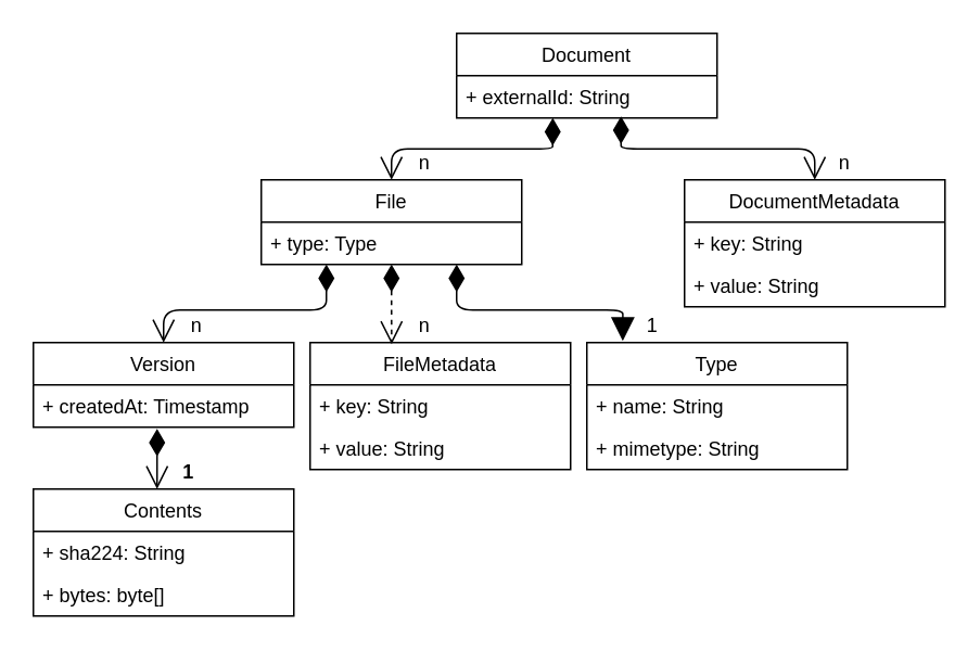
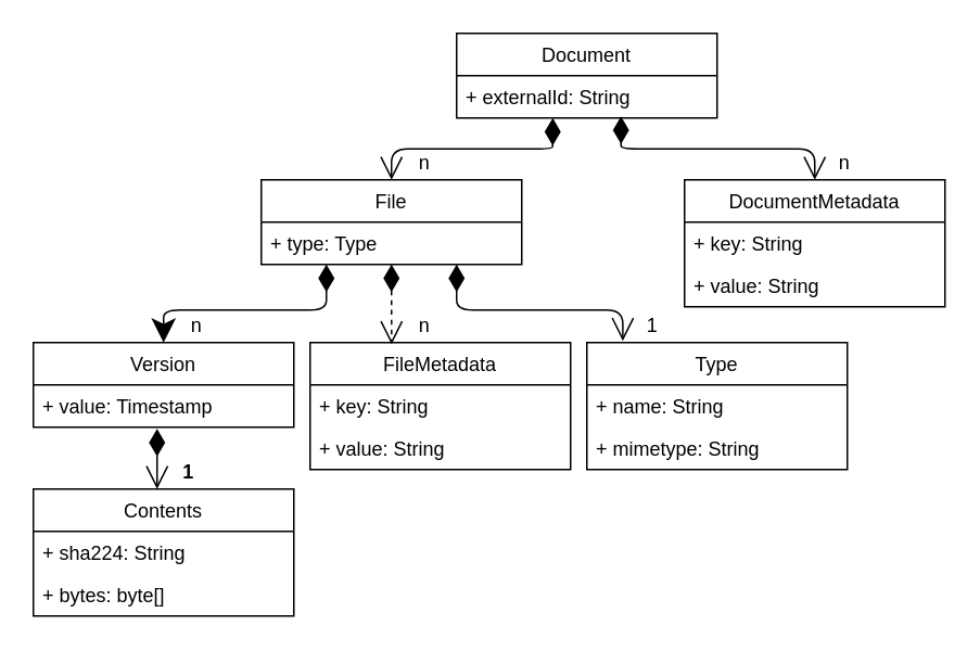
- <mxCell id="18" value="" style="endArrow=block;html=1;endSize=12;startArrow=diamondThin;startSize=14;startFill=1;edgeStyle=orthogonalEdgeStyle;align=left;verticalAlign=bottom;exitX=0.75;exitY=1;exitDx=0;exitDy=0;entryX=0.138;entryY=-0.013;entryDx=0;entryDy=0;entryPerimeter=0;" edge="1" parent="1" source="8" target="11"><mxGeometry x="-1" y="3" relative="1" as="geometry"><mxPoint x="180" y="300" as="sourcePoint" /><mxPoint x="340" y="300" as="targetPoint" /><Array as="points"><mxPoint x="280" y="190" /><mxPoint x="382" y="190" /></Array></mxGeometry></mxCell>
+ <mxCell id="18" value="" style="endArrow=open;html=1;endSize=12;startArrow=diamondThin;startSize=14;startFill=1;edgeStyle=orthogonalEdgeStyle;align=left;verticalAlign=bottom;exitX=0.75;exitY=1;exitDx=0;exitDy=0;entryX=0.138;entryY=-0.013;entryDx=0;entryDy=0;entryPerimeter=0;" edge="1" parent="1" source="8" target="11"><mxGeometry x="-1" y="3" relative="1" as="geometry"><mxPoint x="180" y="300" as="sourcePoint" /><mxPoint x="340" y="300" as="targetPoint" /><Array as="points"><mxPoint x="280" y="190" /><mxPoint x="382" y="190" /></Array></mxGeometry></mxCell>
- <mxCell id="22" value="" style="endArrow=open;html=1;endSize=12;startArrow=diamondThin;startSize=14;startFill=1;edgeStyle=orthogonalEdgeStyle;align=left;verticalAlign=bottom;exitX=0.25;exitY=1;exitDx=0;exitDy=0;" edge="1" parent="1" source="8" target="20"><mxGeometry x="-1" y="3" relative="1" as="geometry"><mxPoint x="230" y="140" as="sourcePoint" /><mxPoint x="180" y="300" as="targetPoint" /><Array as="points"><mxPoint x="200" y="190" /><mxPoint x="100" y="190" /></Array></mxGeometry></mxCell>
+ <mxCell id="22" value="" style="endArrow=classic;html=1;endSize=12;startArrow=diamondThin;startSize=14;startFill=1;edgeStyle=orthogonalEdgeStyle;align=left;verticalAlign=bottom;exitX=0.25;exitY=1;exitDx=0;exitDy=0;" edge="1" parent="1" source="8" target="20"><mxGeometry x="-1" y="3" relative="1" as="geometry"><mxPoint x="230" y="140" as="sourcePoint" /><mxPoint x="180" y="300" as="targetPoint" /><Array as="points"><mxPoint x="200" y="190" /><mxPoint x="100" y="190" /></Array></mxGeometry></mxCell>
- <mxCell id="21" value="+ createdAt: Timestamp" style="text;strokeColor=none;fillColor=none;align=left;verticalAlign=top;spacingLeft=4;spacingRight=4;overflow=hidden;rotatable=0;points=[[0,0.5],[1,0.5]];portConstraint=eastwest;" vertex="1" parent="20"><mxGeometry y="26" width="160" height="26" as="geometry" /></mxCell>
+ <mxCell id="21" value="+ value: Timestamp" style="text;strokeColor=none;fillColor=none;align=left;verticalAlign=top;spacingLeft=4;spacingRight=4;overflow=hidden;rotatable=0;points=[[0,0.5],[1,0.5]];portConstraint=eastwest;" vertex="1" parent="20"><mxGeometry y="26" width="160" height="26" as="geometry" /></mxCell>
